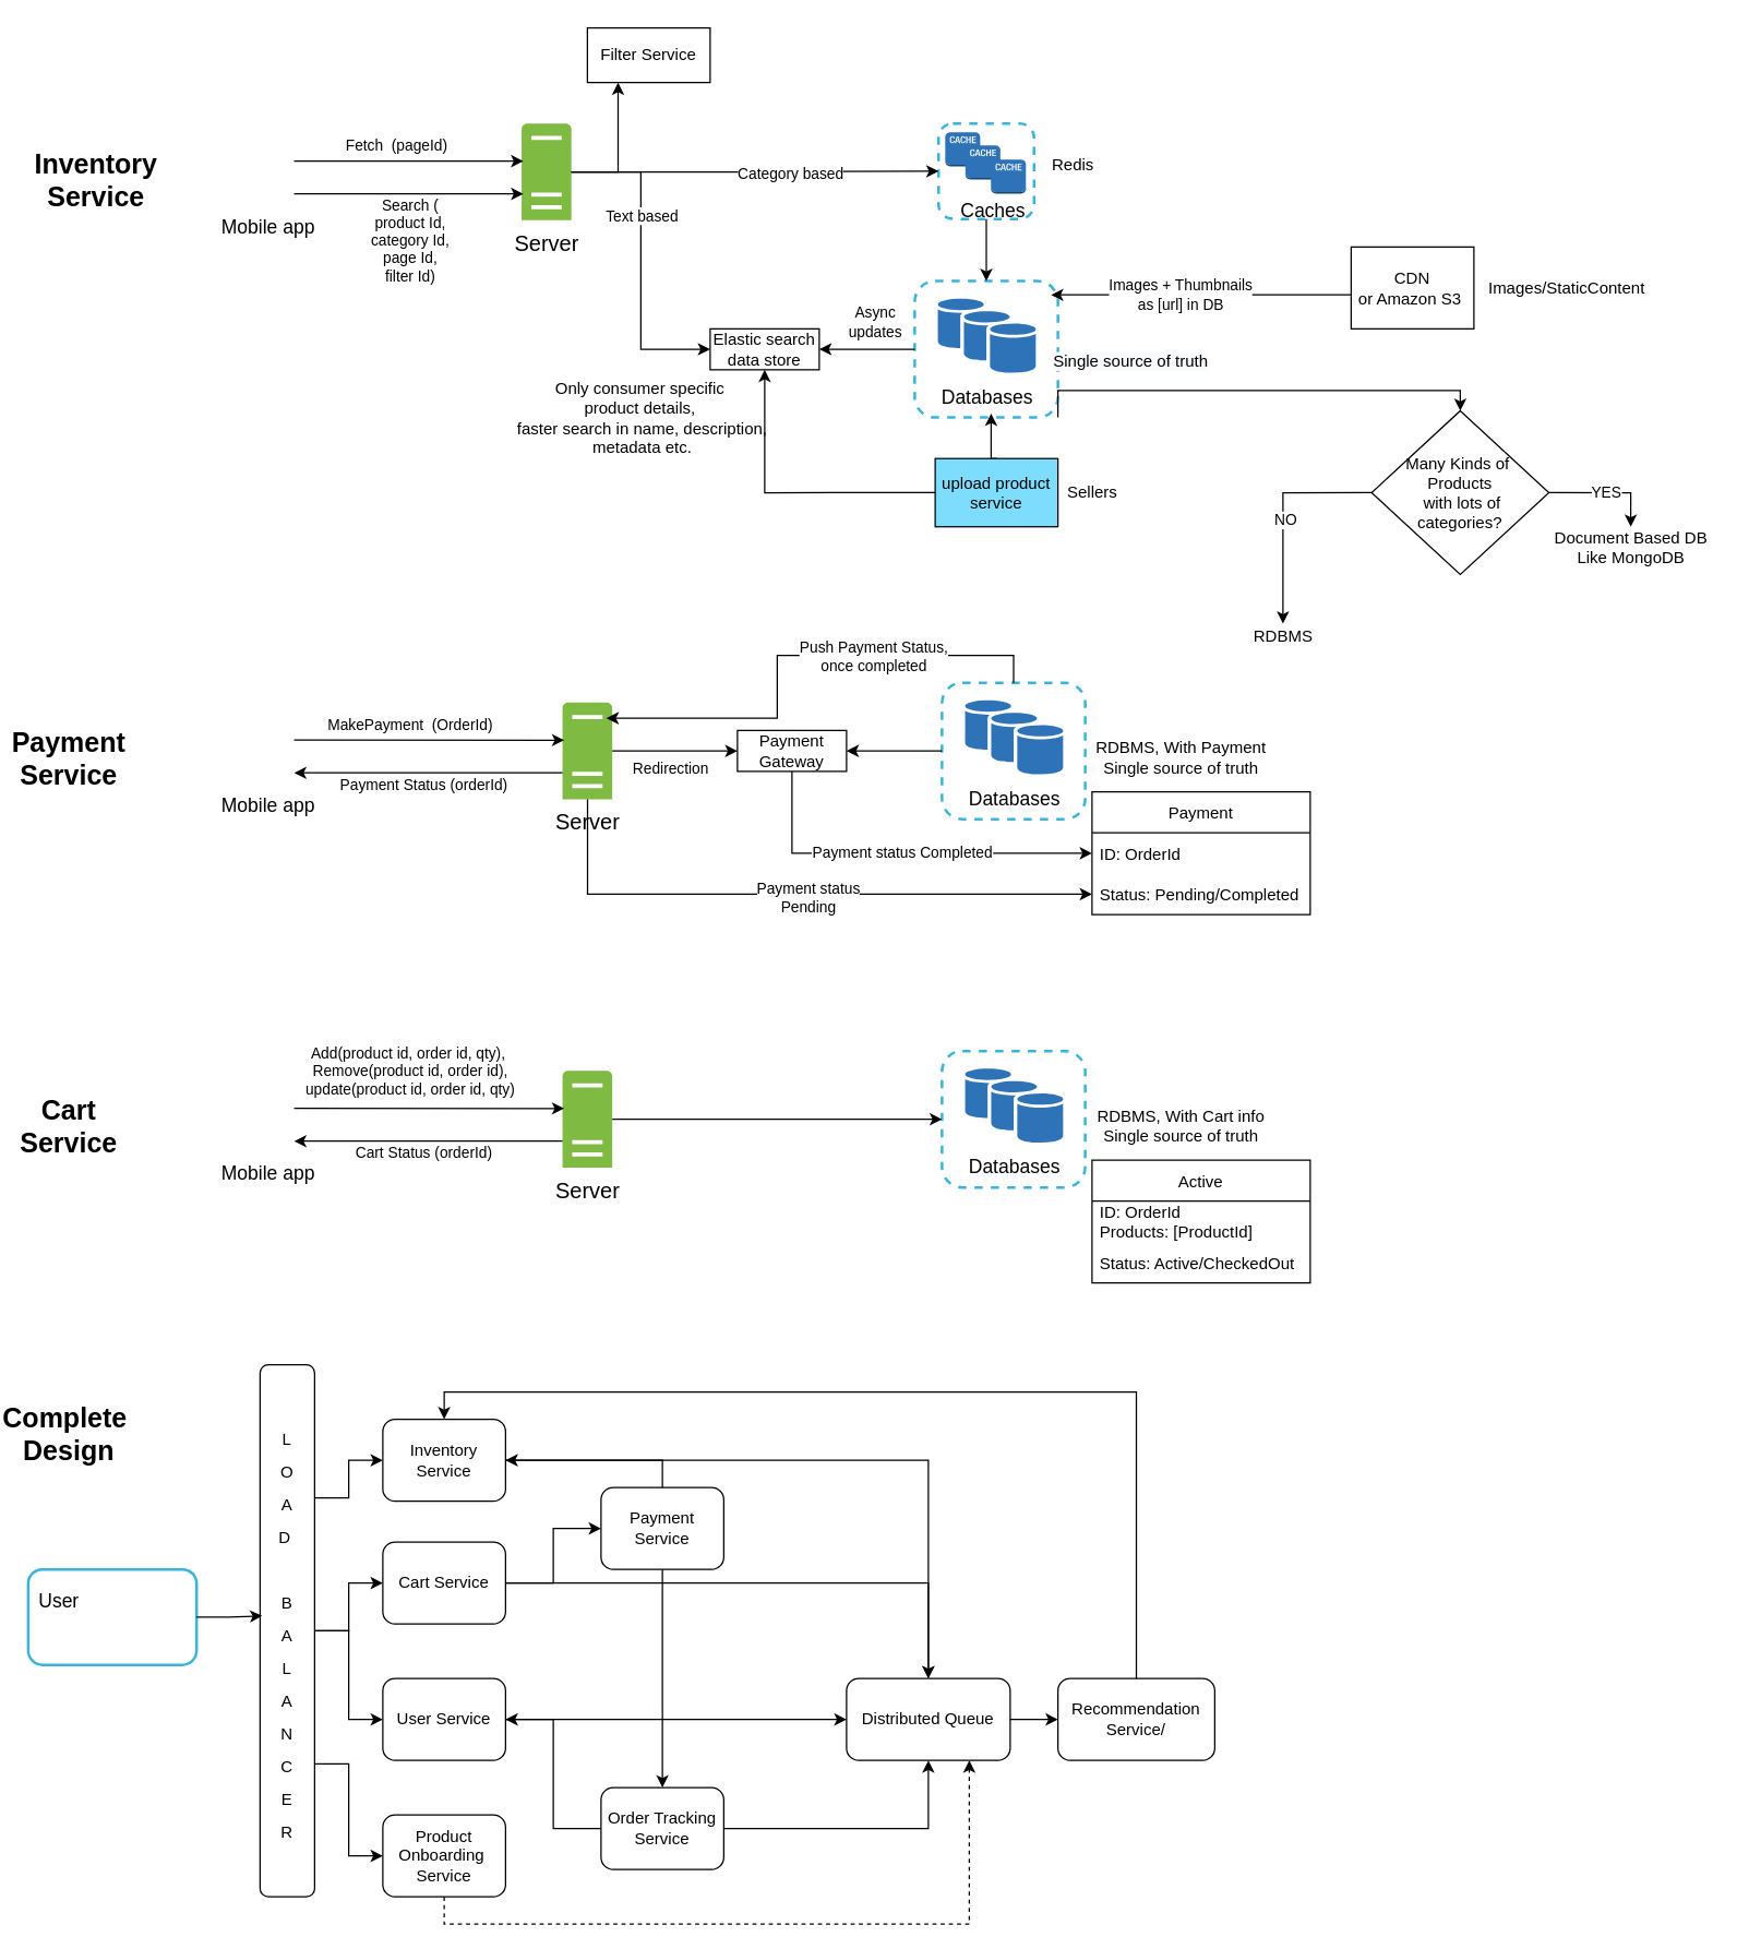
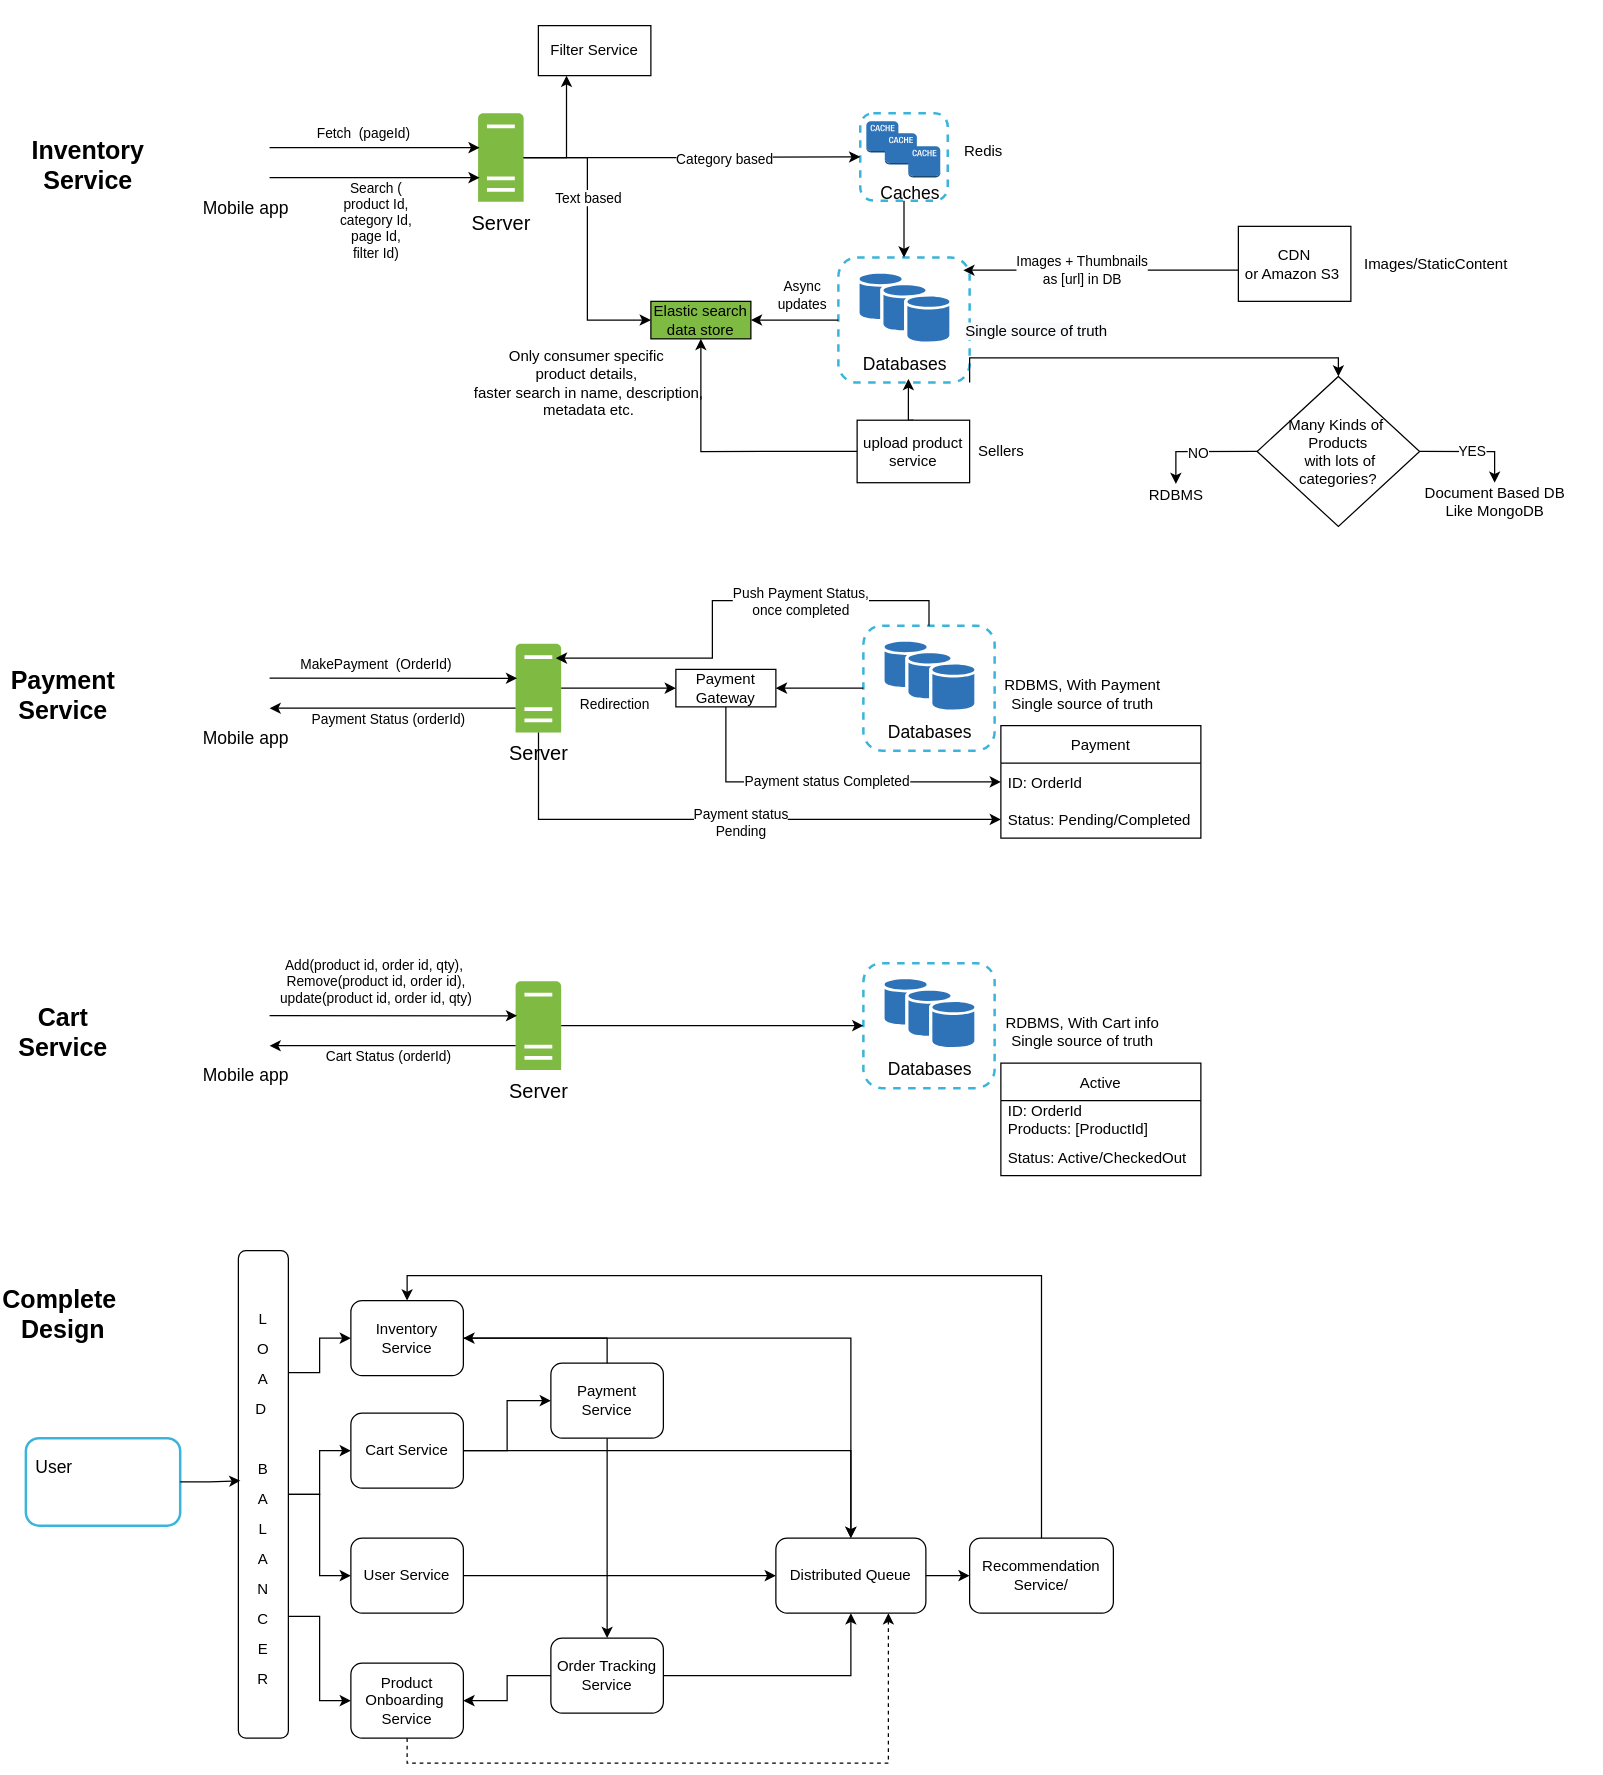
- <mxCell id="12" value="Elastic search&lt;br&gt;data store" style="rounded=0;whiteSpace=wrap;html=1;" vertex="1" parent="1"><mxGeometry x="520" y="240.58" width="80" height="30" as="geometry" /></mxCell>
+ <mxCell id="12" value="Elastic search&lt;br&gt;data store" style="rounded=0;whiteSpace=wrap;html=1;fillColor=#7fba42;" vertex="1" parent="1"><mxGeometry x="520" y="240.58" width="80" height="30" as="geometry" /></mxCell>
- <mxCell id="25" value="upload product service" style="rounded=0;whiteSpace=wrap;html=1;fillColor=#7edcfc;" vertex="1" parent="1"><mxGeometry x="685" y="335.67" width="90" height="50" as="geometry" /></mxCell>
+ <mxCell id="25" value="upload product service" style="rounded=0;whiteSpace=wrap;html=1;" vertex="1" parent="1"><mxGeometry x="685" y="335.67" width="90" height="50" as="geometry" /></mxCell>
- <mxCell id="63" value="RDBMS" style="text;html=1;align=center;verticalAlign=middle;resizable=0;points=[];autosize=1;strokeColor=none;fillColor=none;" vertex="1" parent="1"><mxGeometry x="910" y="455.67" width="60" height="20" as="geometry" /></mxCell>
+ <mxCell id="63" value="RDBMS" style="text;html=1;align=center;verticalAlign=middle;resizable=0;points=[];autosize=1;strokeColor=none;fillColor=none;" vertex="1" parent="1"><mxGeometry x="910" y="385.67" width="60" height="20" as="geometry" /></mxCell>
- <mxCell id="125" style="edgeStyle=orthogonalEdgeStyle;rounded=0;orthogonalLoop=1;jettySize=auto;html=1;exitX=0;exitY=0.5;exitDx=0;exitDy=0;entryX=1;entryY=0.5;entryDx=0;entryDy=0;fontSize=12;" edge="1" parent="1" source="127" target="114"><mxGeometry relative="1" as="geometry" /></mxCell>
+ <mxCell id="125" style="edgeStyle=orthogonalEdgeStyle;rounded=0;orthogonalLoop=1;jettySize=auto;html=1;exitX=0;exitY=0.5;exitDx=0;exitDy=0;fontSize=12;" edge="1" parent="1" source="127" target="119"><mxGeometry relative="1" as="geometry" /></mxCell>
